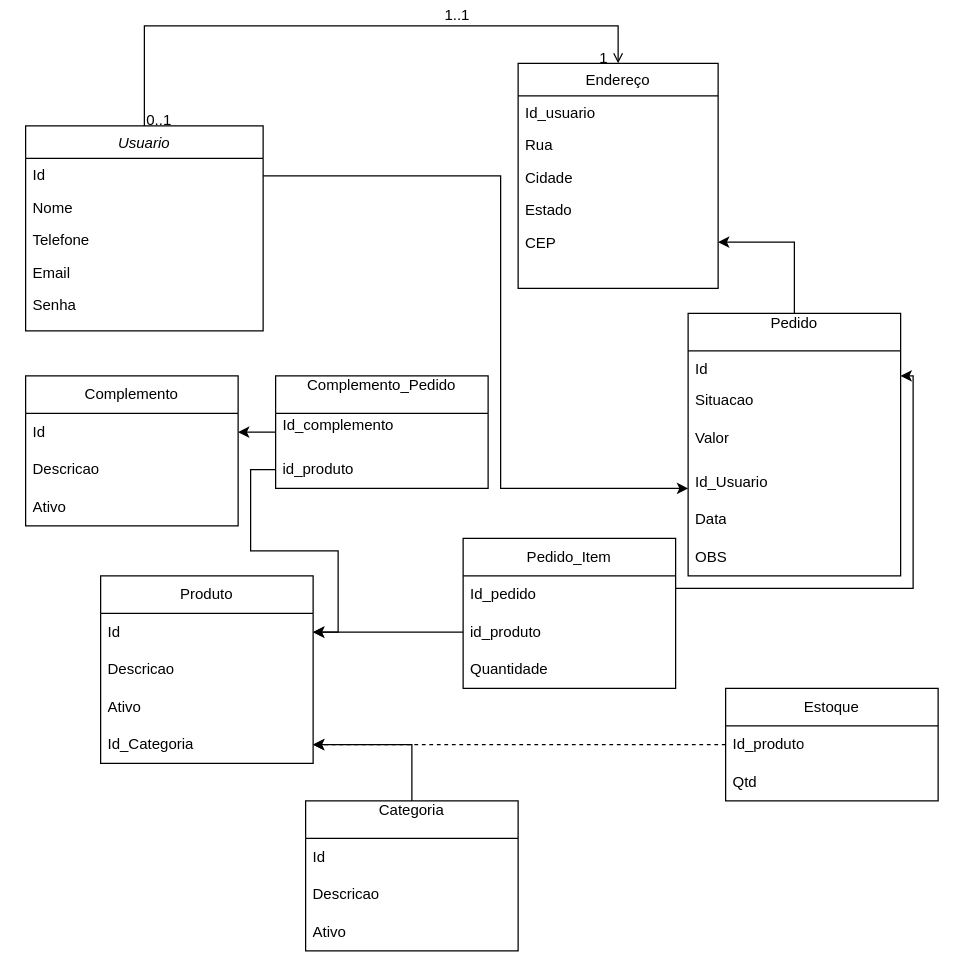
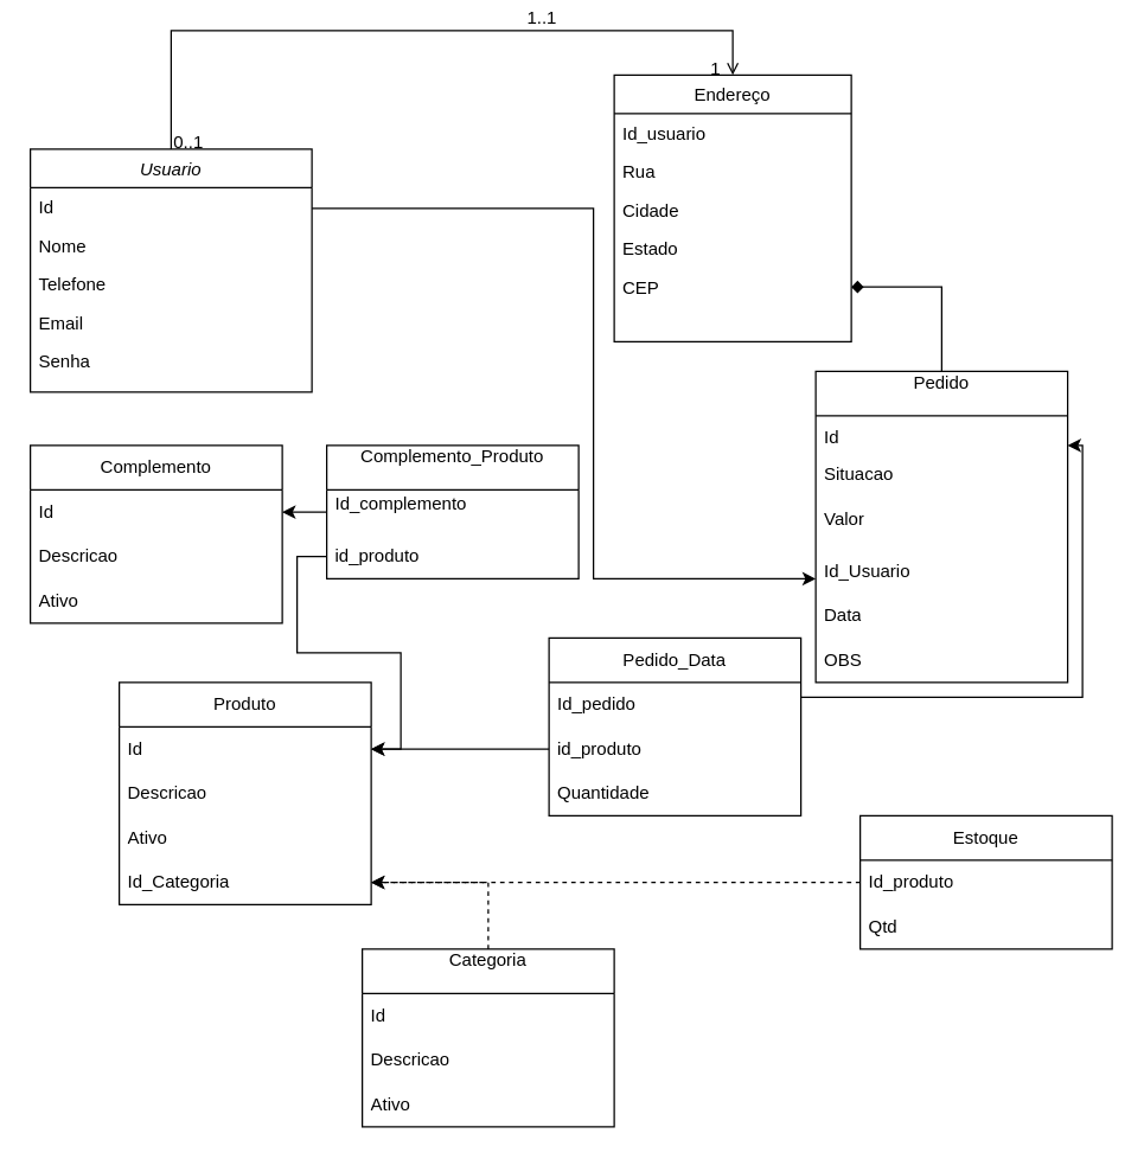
- <mxCell id="32" value="" style="edgeStyle=orthogonalEdgeStyle;rounded=0;orthogonalLoop=1;jettySize=auto;html=1;" edge="1" parent="1" source="33" target="13"><mxGeometry relative="1" as="geometry" /></mxCell>
+ <mxCell id="32" value="" style="edgeStyle=orthogonalEdgeStyle;rounded=0;orthogonalLoop=1;jettySize=auto;html=1;endArrow=diamond;" edge="1" parent="1" source="33" target="13"><mxGeometry relative="1" as="geometry" /></mxCell>
- <mxCell id="51" value="&lt;div&gt;Complemento_Pedido&lt;/div&gt;&lt;div&gt;&lt;br&gt;&lt;/div&gt;" style="swimlane;fontStyle=0;childLayout=stackLayout;horizontal=1;startSize=30;horizontalStack=0;resizeParent=1;resizeParentMax=0;resizeLast=0;collapsible=1;marginBottom=0;whiteSpace=wrap;html=1;" vertex="1" parent="1"><mxGeometry x="220" y="300" width="170" height="90" as="geometry"><mxRectangle x="130" y="240" width="80" height="30" as="alternateBounds" /></mxGeometry></mxCell>
+ <mxCell id="51" value="&lt;div&gt;Complemento_Produto&lt;/div&gt;&lt;div&gt;&lt;br&gt;&lt;/div&gt;" style="swimlane;fontStyle=0;childLayout=stackLayout;horizontal=1;startSize=30;horizontalStack=0;resizeParent=1;resizeParentMax=0;resizeLast=0;collapsible=1;marginBottom=0;whiteSpace=wrap;html=1;" vertex="1" parent="1"><mxGeometry x="220" y="300" width="170" height="90" as="geometry"><mxRectangle x="130" y="240" width="80" height="30" as="alternateBounds" /></mxGeometry></mxCell>
- <mxCell id="40" value="&lt;div&gt;Pedido_Item&lt;/div&gt;" style="swimlane;fontStyle=0;childLayout=stackLayout;horizontal=1;startSize=30;horizontalStack=0;resizeParent=1;resizeParentMax=0;resizeLast=0;collapsible=1;marginBottom=0;whiteSpace=wrap;html=1;" vertex="1" parent="1"><mxGeometry x="370" y="430" width="170" height="120" as="geometry"><mxRectangle x="130" y="240" width="80" height="30" as="alternateBounds" /></mxGeometry></mxCell>
+ <mxCell id="40" value="&lt;div&gt;Pedido_Data&lt;/div&gt;" style="swimlane;fontStyle=0;childLayout=stackLayout;horizontal=1;startSize=30;horizontalStack=0;resizeParent=1;resizeParentMax=0;resizeLast=0;collapsible=1;marginBottom=0;whiteSpace=wrap;html=1;" vertex="1" parent="1"><mxGeometry x="370" y="430" width="170" height="120" as="geometry"><mxRectangle x="130" y="240" width="80" height="30" as="alternateBounds" /></mxGeometry></mxCell>
- <mxCell id="23" value="" style="edgeStyle=orthogonalEdgeStyle;rounded=0;orthogonalLoop=1;jettySize=auto;html=1;" edge="1" parent="1" source="24" target="22"><mxGeometry relative="1" as="geometry" /></mxCell>
+ <mxCell id="23" value="" style="edgeStyle=orthogonalEdgeStyle;rounded=0;orthogonalLoop=1;jettySize=auto;html=1;dashed=1;" edge="1" parent="1" source="24" target="22"><mxGeometry relative="1" as="geometry" /></mxCell>
